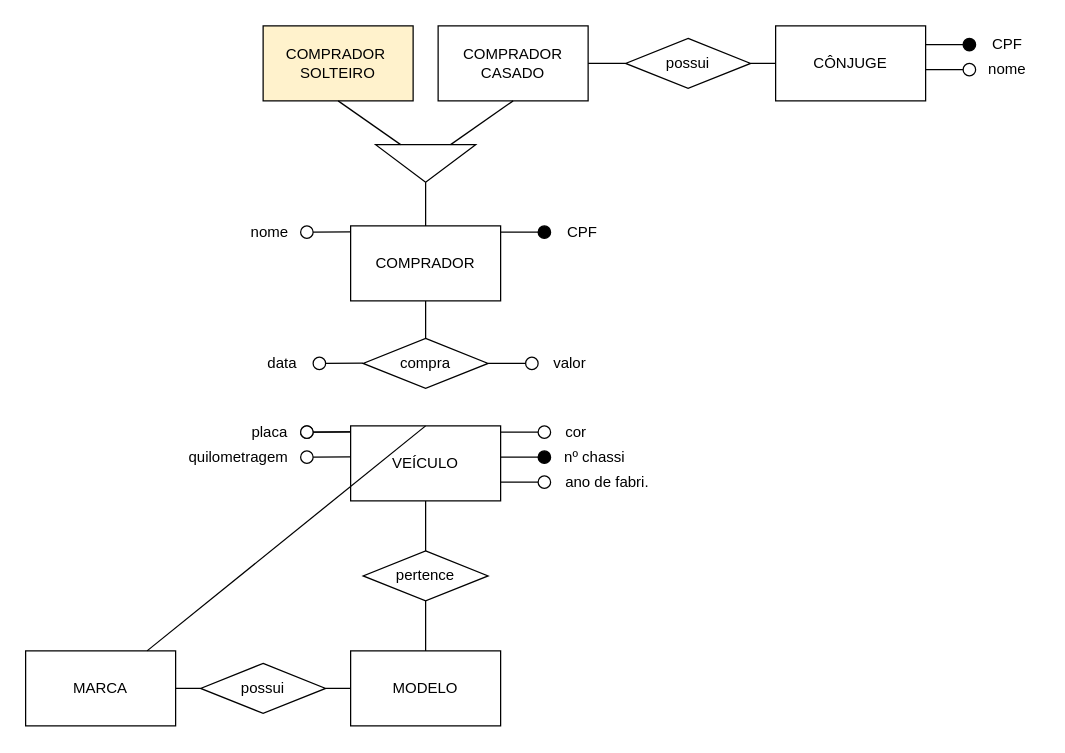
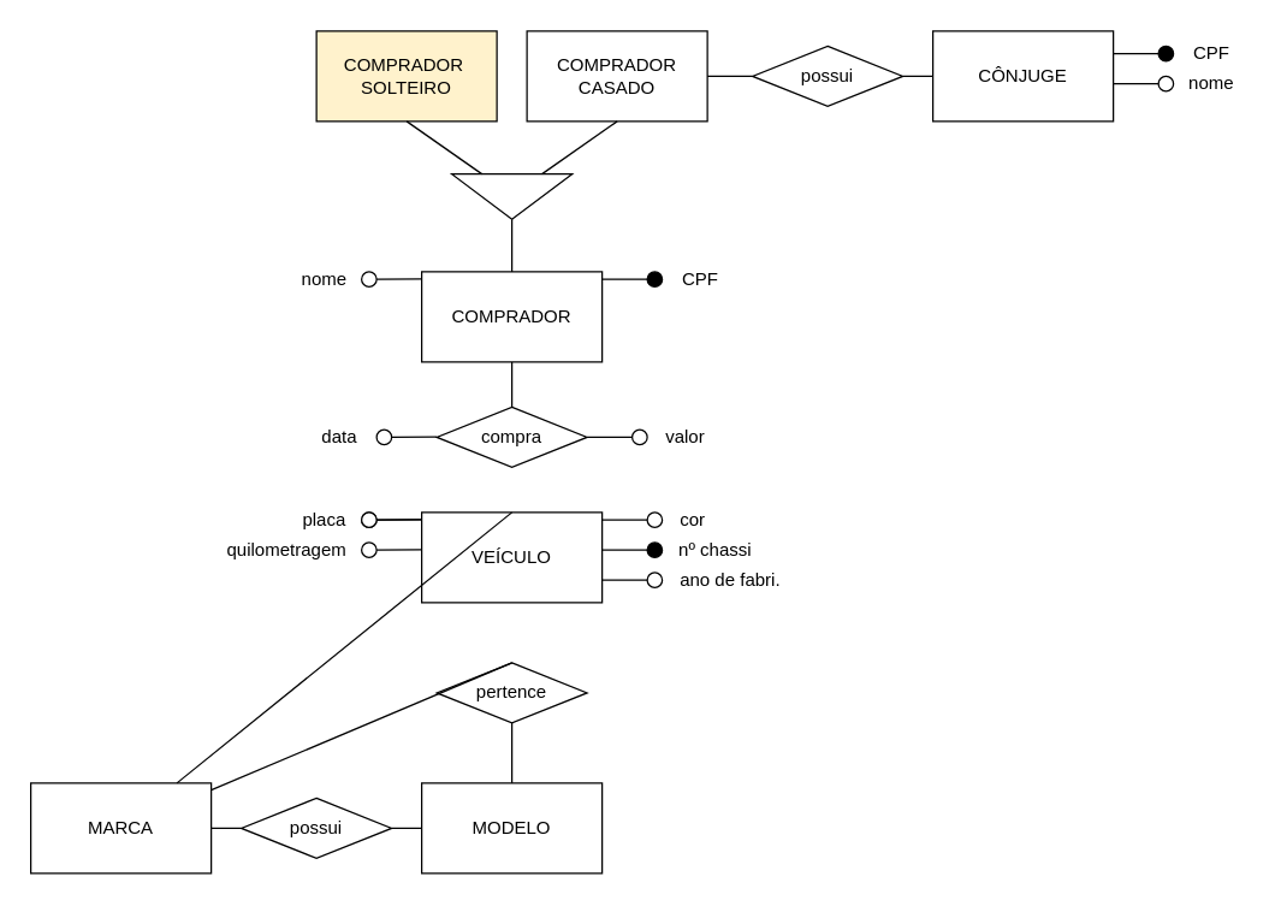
- <mxCell id="5" value="" style="endArrow=none;html=1;rounded=0;entryX=0.5;entryY=1;entryDx=0;entryDy=0;exitX=0.5;exitY=0;exitDx=0;exitDy=0;" edge="1" parent="1" source="4" target="11"><mxGeometry width="50" height="50" relative="1" as="geometry"><mxPoint x="400" y="560" as="sourcePoint" /><mxPoint x="450" y="510" as="targetPoint" /></mxGeometry></mxCell>
+ <mxCell id="5" value="" style="endArrow=none;html=1;rounded=0;exitX=0.5;exitY=0;exitDx=0;exitDy=0;" edge="1" parent="1" source="4" target="2"><mxGeometry width="50" height="50" relative="1" as="geometry"><mxPoint x="400" y="560" as="sourcePoint" /><mxPoint x="450" y="510" as="targetPoint" /></mxGeometry></mxCell>
